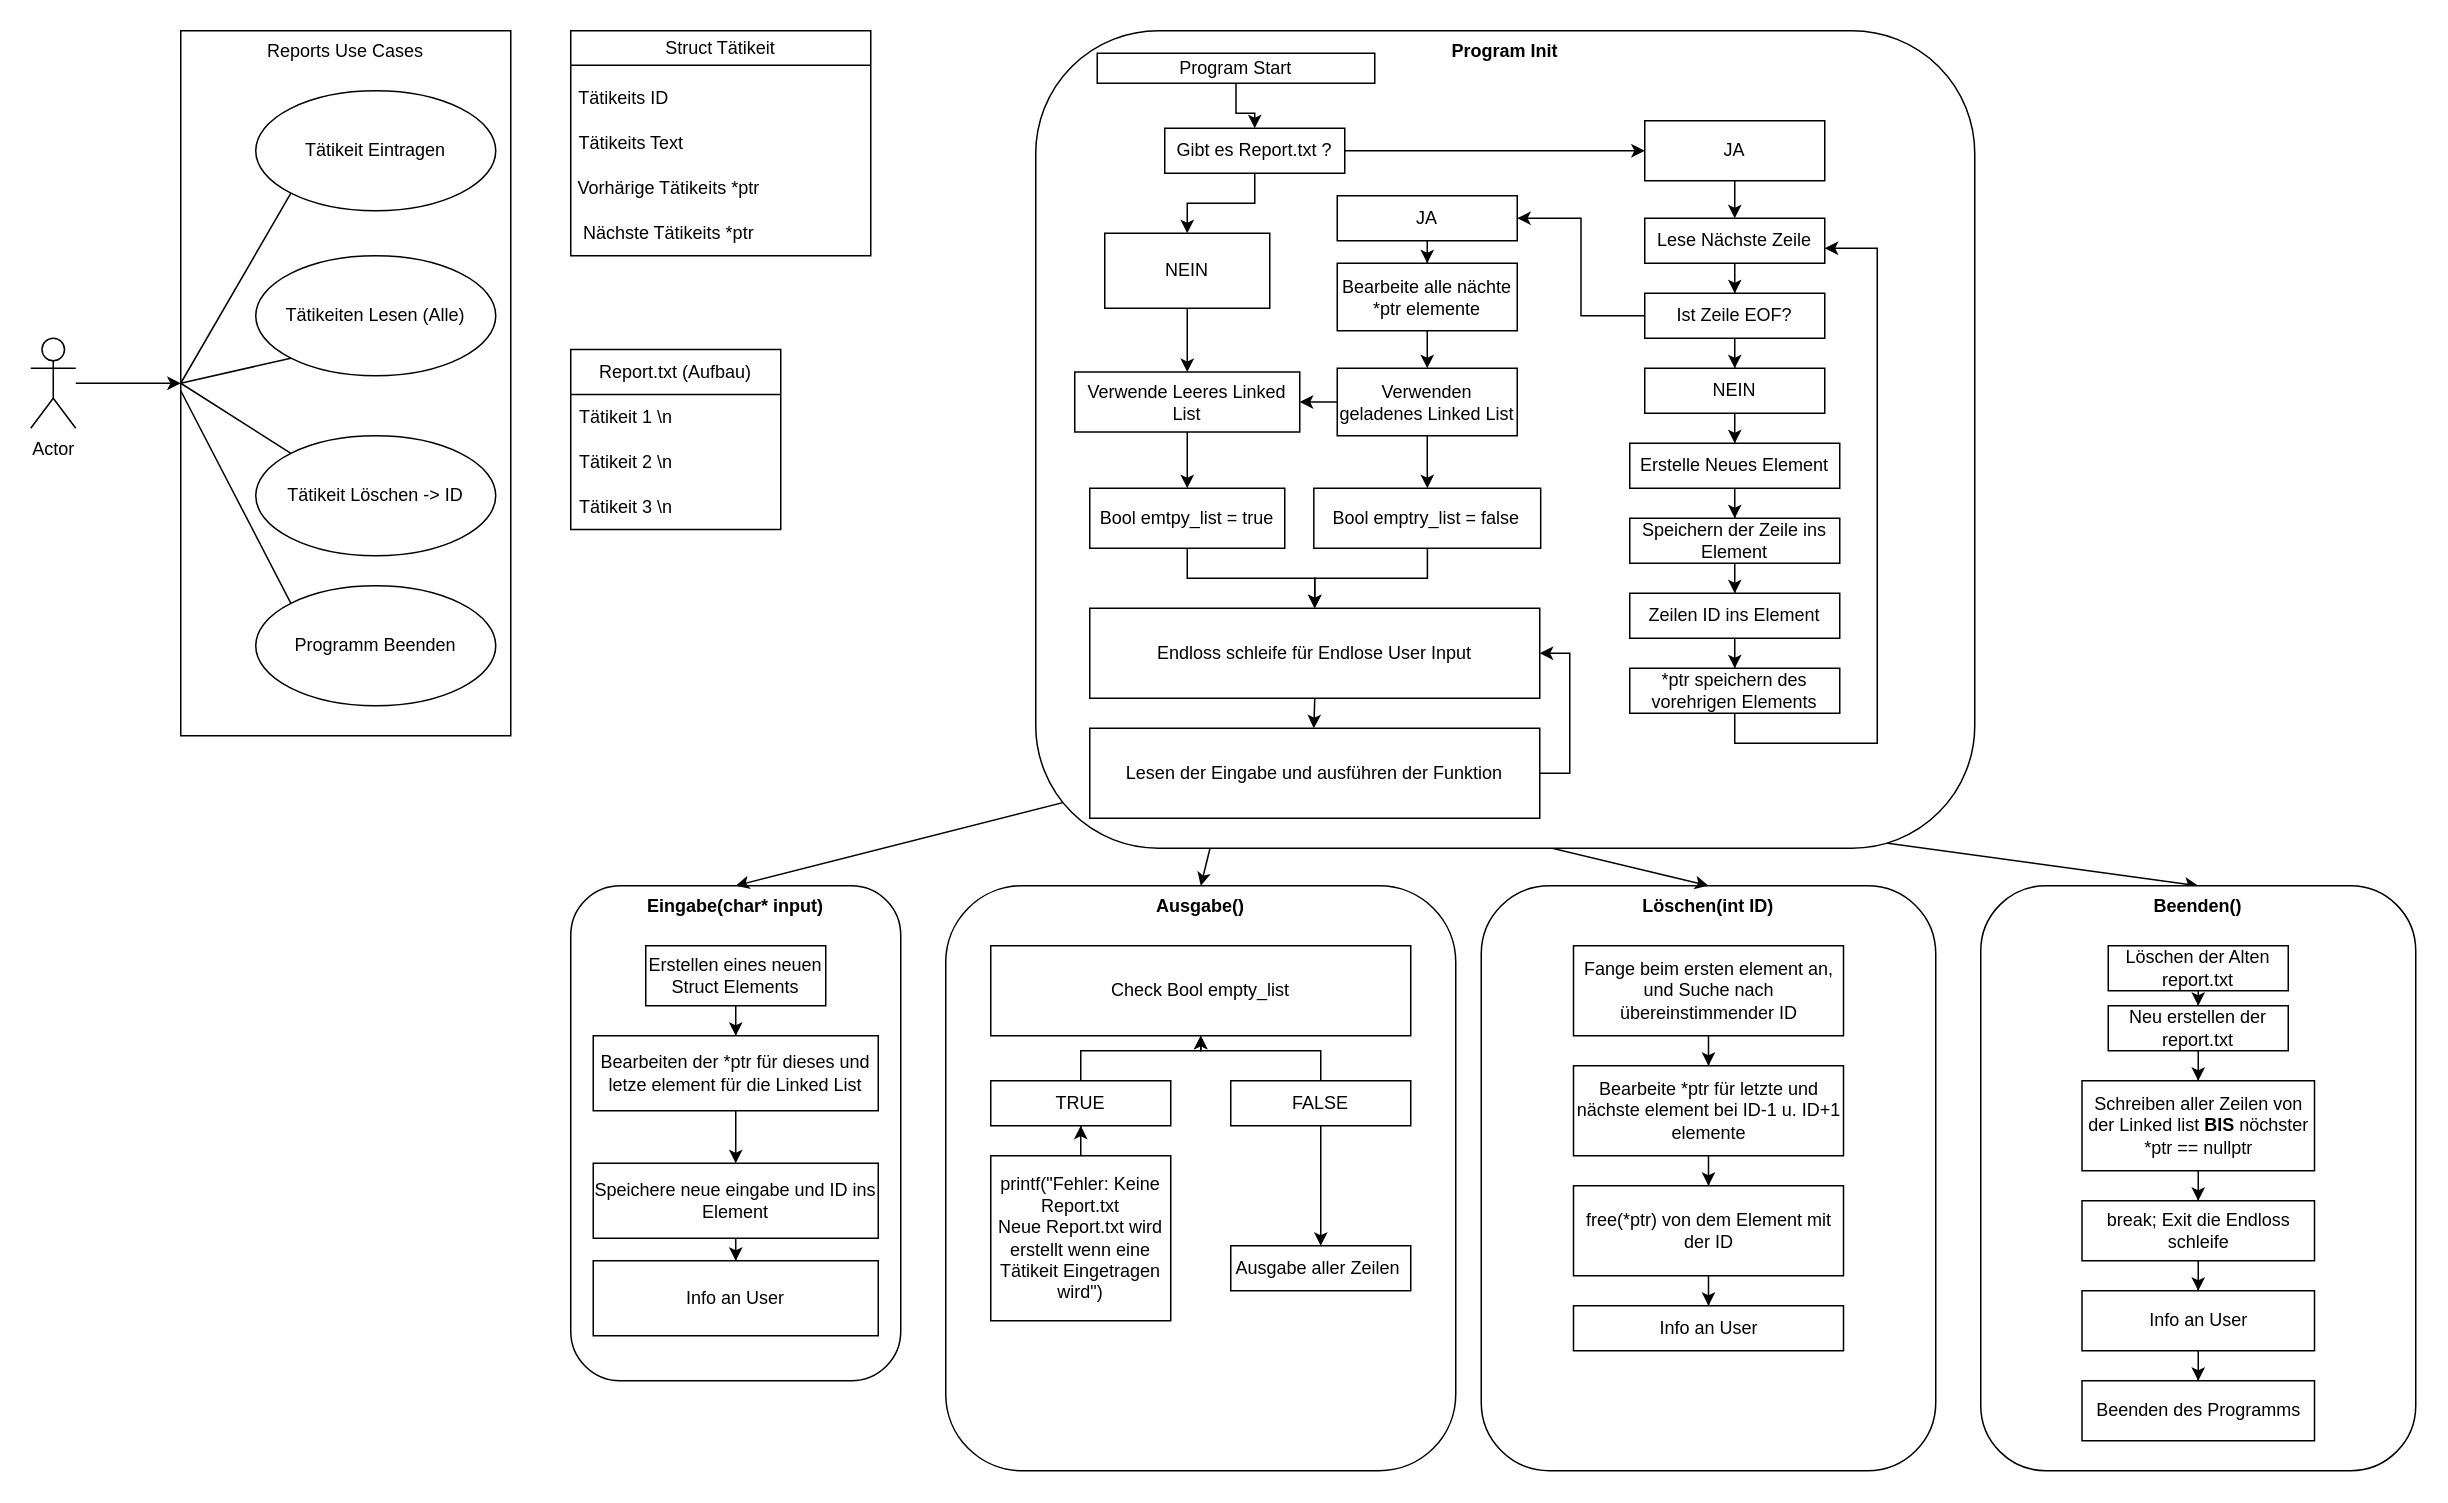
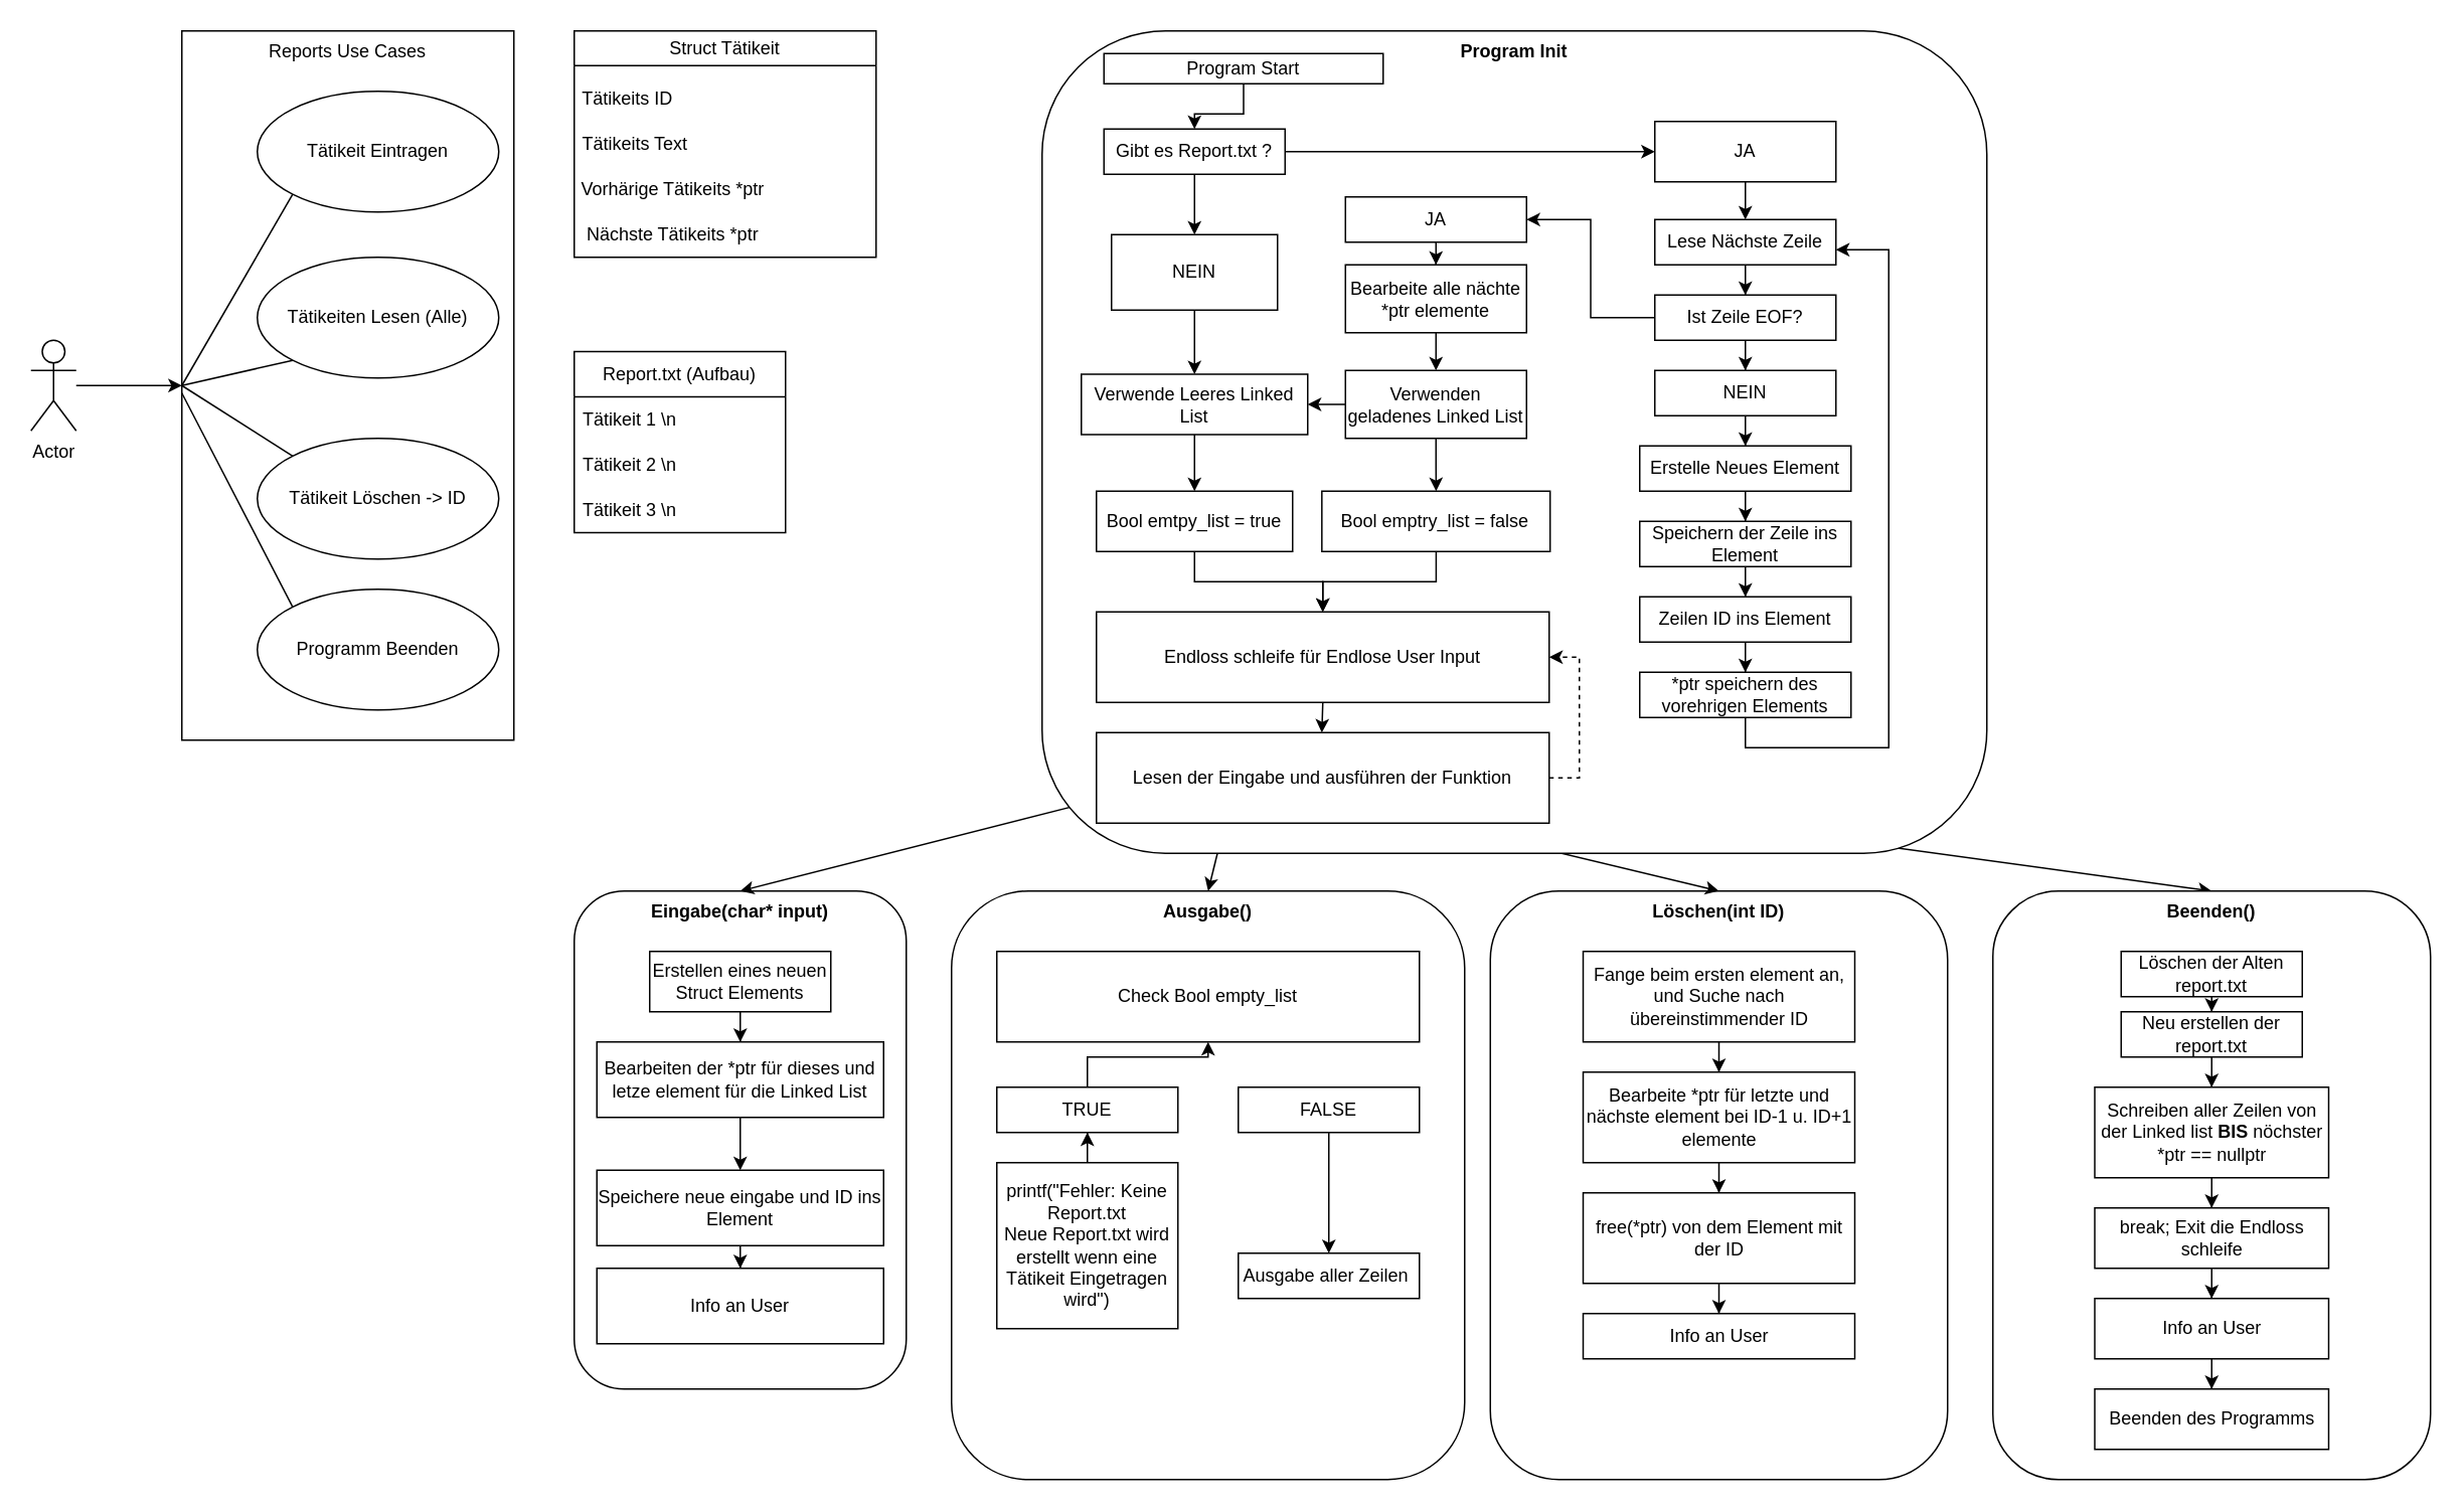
- <mxCell id="63" value="Gibt es Report.txt ?" style="rounded=0;whiteSpace=wrap;html=1;" vertex="1" parent="57"><mxGeometry x="86" y="65" width="120" height="30" as="geometry" /></mxCell>
+ <mxCell id="63" value="Gibt es Report.txt ?" style="rounded=0;whiteSpace=wrap;html=1;" vertex="1" parent="57"><mxGeometry x="41" y="65" width="120" height="30" as="geometry" /></mxCell>
- <mxCell id="95" style="edgeStyle=orthogonalEdgeStyle;rounded=0;orthogonalLoop=1;jettySize=auto;html=1;entryX=1;entryY=0.5;entryDx=0;entryDy=0;exitX=1;exitY=0.5;exitDx=0;exitDy=0;" edge="1" parent="57" source="96" target="94"><mxGeometry relative="1" as="geometry" /></mxCell>
+ <mxCell id="95" style="edgeStyle=orthogonalEdgeStyle;rounded=0;orthogonalLoop=1;jettySize=auto;html=1;entryX=1;entryY=0.5;entryDx=0;entryDy=0;exitX=1;exitY=0.5;exitDx=0;exitDy=0;dashed=1;" edge="1" parent="57" source="96" target="94"><mxGeometry relative="1" as="geometry" /></mxCell>
- <mxCell id="18" value="" style="edgeStyle=orthogonalEdgeStyle;rounded=0;orthogonalLoop=1;jettySize=auto;html=1;" edge="1" parent="11" source="20" target="13"><mxGeometry relative="1" as="geometry" /></mxCell>
